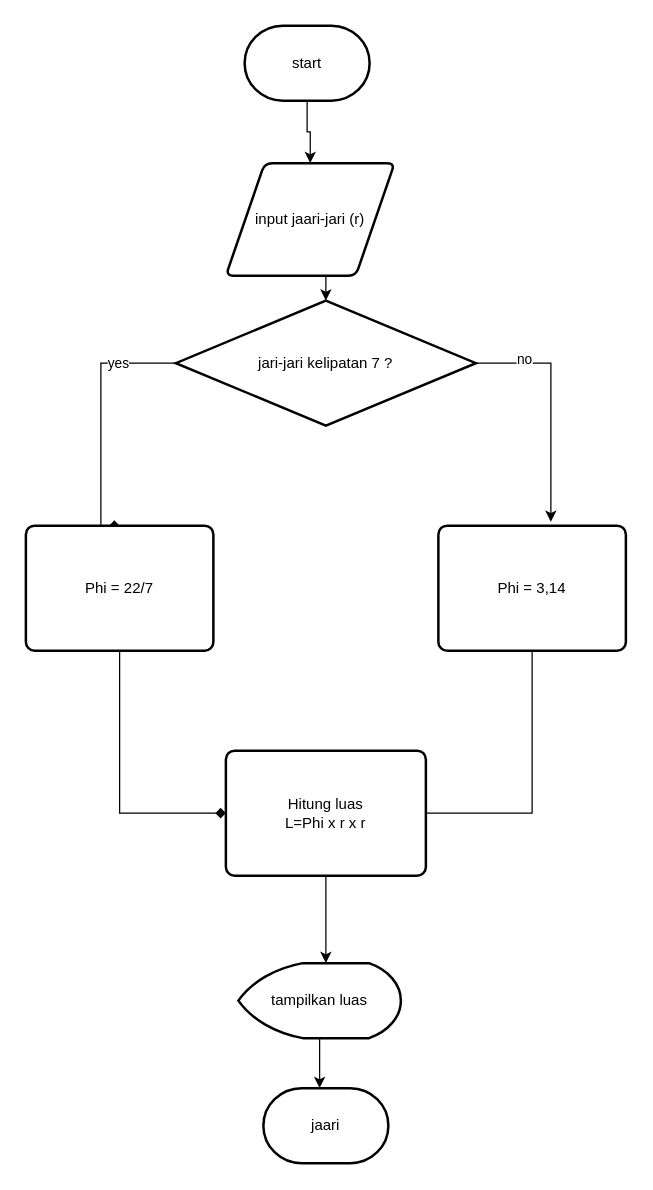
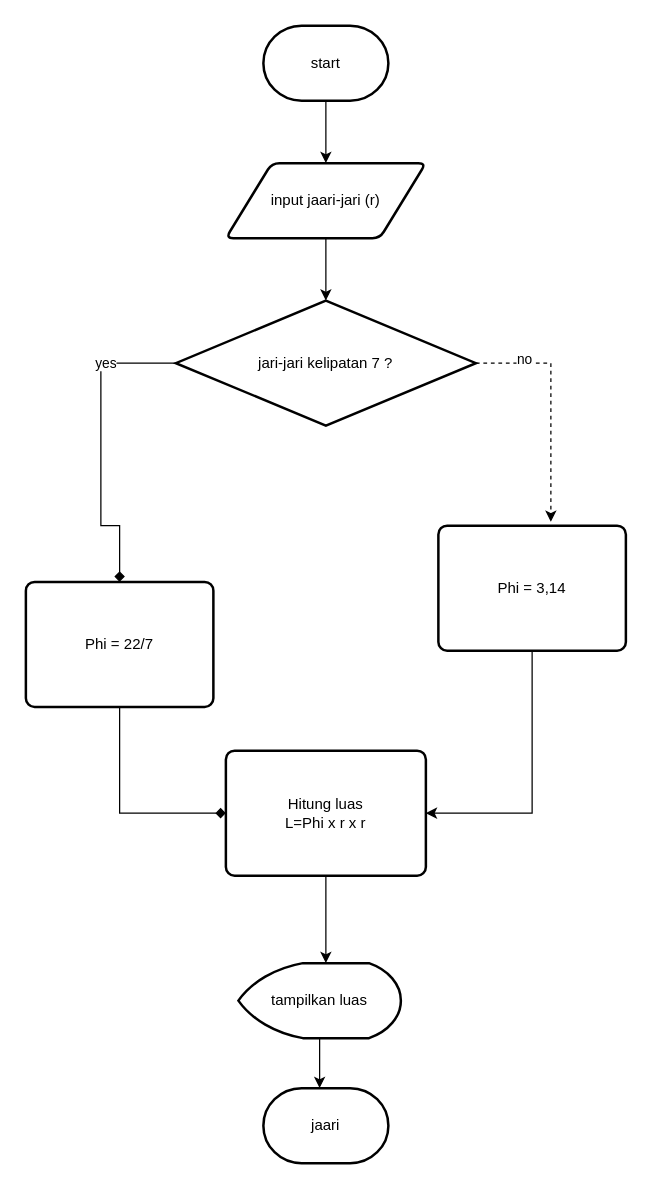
- <mxCell id="3" value="start" style="strokeWidth=2;html=1;shape=mxgraph.flowchart.terminator;whiteSpace=wrap;" vertex="1" parent="1"><mxGeometry x="195" y="20" width="100" height="60" as="geometry" /></mxCell>
+ <mxCell id="3" value="start" style="strokeWidth=2;html=1;shape=mxgraph.flowchart.terminator;whiteSpace=wrap;" vertex="1" parent="1"><mxGeometry x="210" y="20" width="100" height="60" as="geometry" /></mxCell>
- <mxCell id="5" value="input jaari-jari (r)" style="shape=parallelogram;html=1;strokeWidth=2;perimeter=parallelogramPerimeter;whiteSpace=wrap;rounded=1;arcSize=12;size=0.23;" vertex="1" parent="1"><mxGeometry x="180" y="130" width="135" height="90" as="geometry" /></mxCell>
+ <mxCell id="5" value="input jaari-jari (r)" style="shape=parallelogram;html=1;strokeWidth=2;perimeter=parallelogramPerimeter;whiteSpace=wrap;rounded=1;arcSize=12;size=0.23;" vertex="1" parent="1"><mxGeometry x="180" y="130" width="160" height="60" as="geometry" /></mxCell>
- <mxCell id="18" style="edgeStyle=orthogonalEdgeStyle;rounded=0;orthogonalLoop=1;jettySize=auto;html=1;exitX=1;exitY=0.5;exitDx=0;exitDy=0;exitPerimeter=0;entryX=0.6;entryY=-0.03;entryDx=0;entryDy=0;entryPerimeter=0;" edge="1" parent="1" source="8" target="12"><mxGeometry relative="1" as="geometry" /></mxCell>
+ <mxCell id="18" style="edgeStyle=orthogonalEdgeStyle;rounded=0;orthogonalLoop=1;jettySize=auto;html=1;exitX=1;exitY=0.5;exitDx=0;exitDy=0;exitPerimeter=0;entryX=0.6;entryY=-0.03;entryDx=0;entryDy=0;entryPerimeter=0;dashed=1;" edge="1" parent="1" source="8" target="12"><mxGeometry relative="1" as="geometry" /></mxCell>
- <mxCell id="10" value="Phi = 22/7" style="rounded=1;whiteSpace=wrap;html=1;absoluteArcSize=1;arcSize=14;strokeWidth=2;" vertex="1" parent="1"><mxGeometry x="20" y="420" width="150" height="100" as="geometry" /></mxCell>
+ <mxCell id="10" value="Phi = 22/7" style="rounded=1;whiteSpace=wrap;html=1;absoluteArcSize=1;arcSize=14;strokeWidth=2;" vertex="1" parent="1"><mxGeometry x="20" y="465" width="150" height="100" as="geometry" /></mxCell>
- <mxCell id="11" style="edgeStyle=orthogonalEdgeStyle;rounded=0;orthogonalLoop=1;jettySize=auto;html=1;exitX=0.5;exitY=1;exitDx=0;exitDy=0;entryX=1;entryY=0.5;entryDx=0;entryDy=0;endArrow=none;" edge="1" parent="1" source="12" target="14"><mxGeometry relative="1" as="geometry" /></mxCell>
+ <mxCell id="11" style="edgeStyle=orthogonalEdgeStyle;rounded=0;orthogonalLoop=1;jettySize=auto;html=1;exitX=0.5;exitY=1;exitDx=0;exitDy=0;entryX=1;entryY=0.5;entryDx=0;entryDy=0;" edge="1" parent="1" source="12" target="14"><mxGeometry relative="1" as="geometry" /></mxCell>
